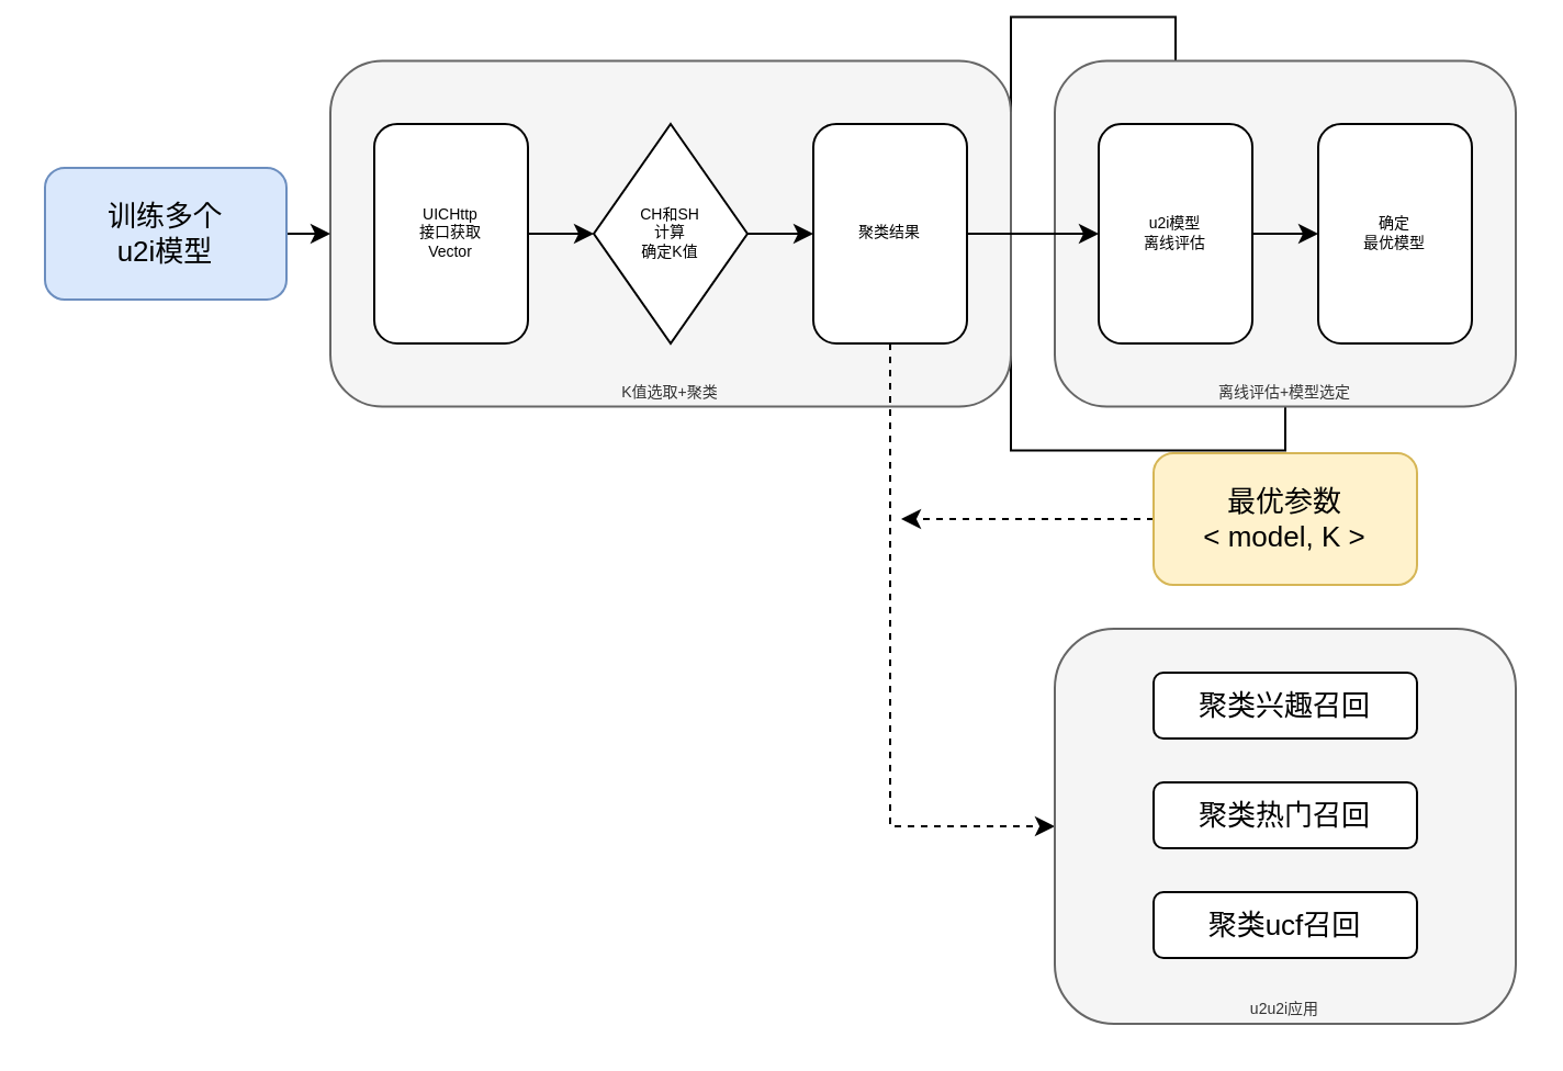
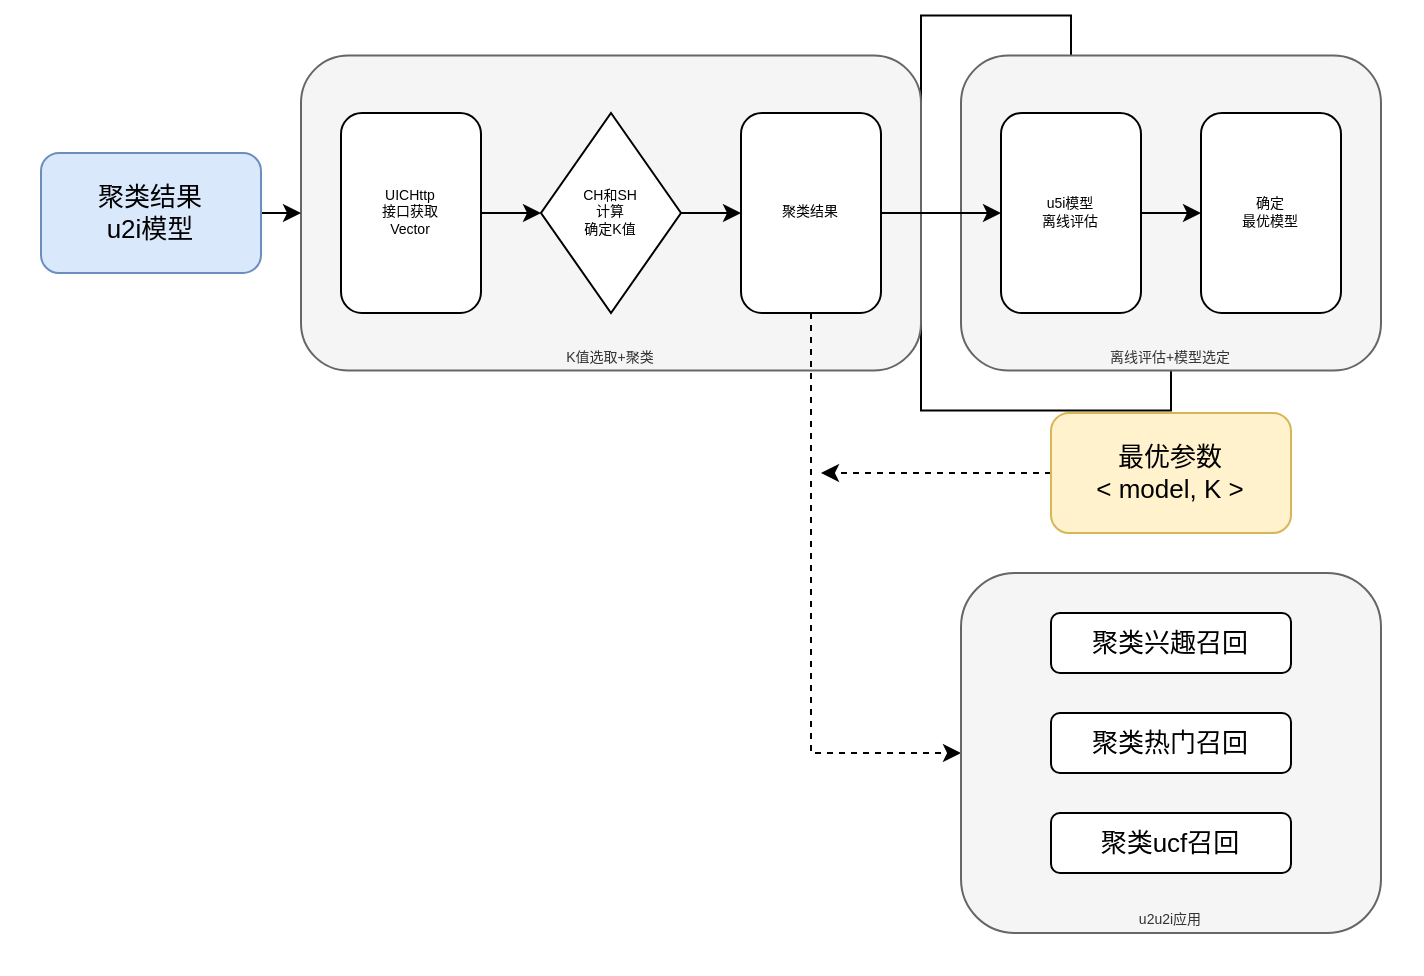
- <mxCell id="6" value="训练多个&lt;br&gt;u2i模型" style="rounded=1;whiteSpace=wrap;html=1;fillColor=#dae8fc;strokeColor=#6c8ebf;fontSize=13;" vertex="1" parent="1"><mxGeometry x="20" y="69" width="110" height="60" as="geometry" /></mxCell>
+ <mxCell id="6" value="聚类结果&lt;br&gt;u2i模型" style="rounded=1;whiteSpace=wrap;html=1;fillColor=#dae8fc;strokeColor=#6c8ebf;fontSize=13;" vertex="1" parent="1"><mxGeometry x="20" y="69" width="110" height="60" as="geometry" /></mxCell>
- <mxCell id="15" value="u2i模型&lt;br&gt;离线评估" style="rounded=1;whiteSpace=wrap;html=1;fontSize=7;" vertex="1" parent="1"><mxGeometry x="500" y="49" width="70" height="100" as="geometry" /></mxCell>
+ <mxCell id="15" value="u5i模型&lt;br&gt;离线评估" style="rounded=1;whiteSpace=wrap;html=1;fontSize=7;" vertex="1" parent="1"><mxGeometry x="500" y="49" width="70" height="100" as="geometry" /></mxCell>
